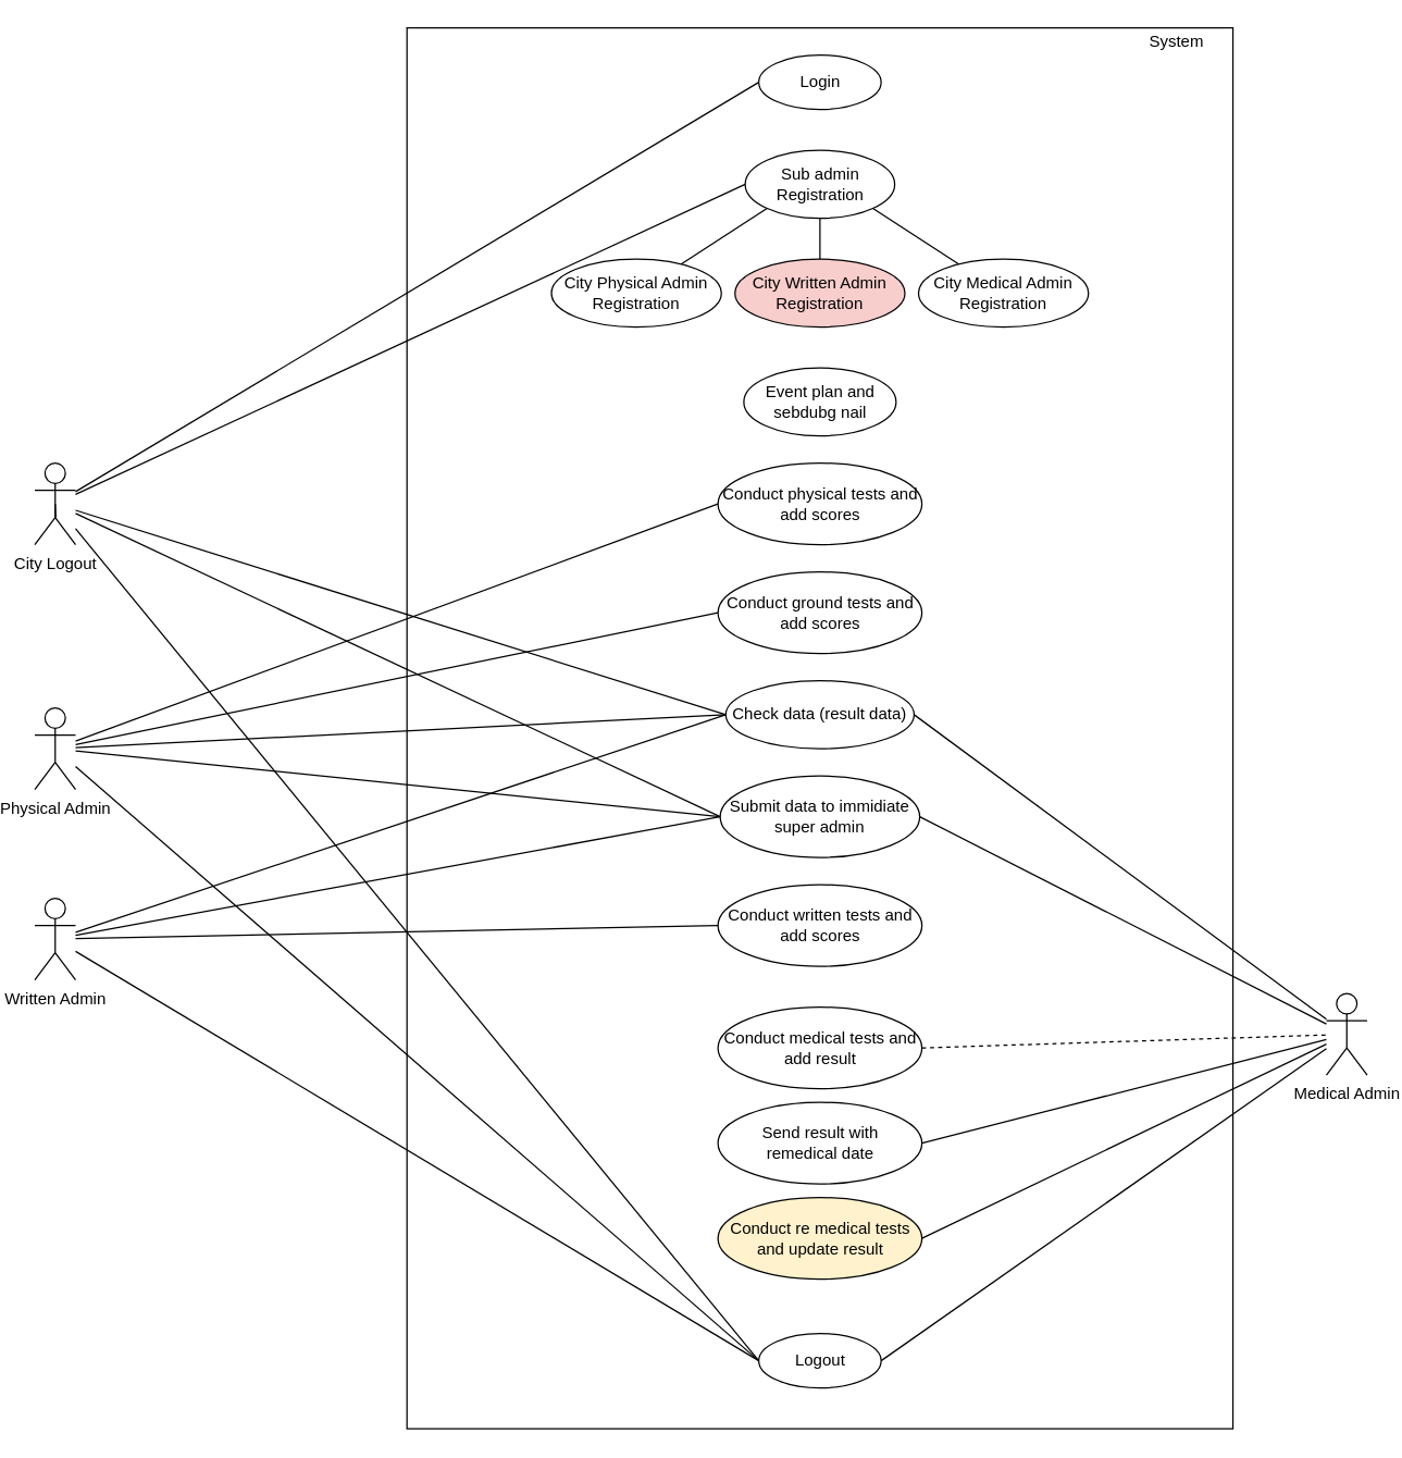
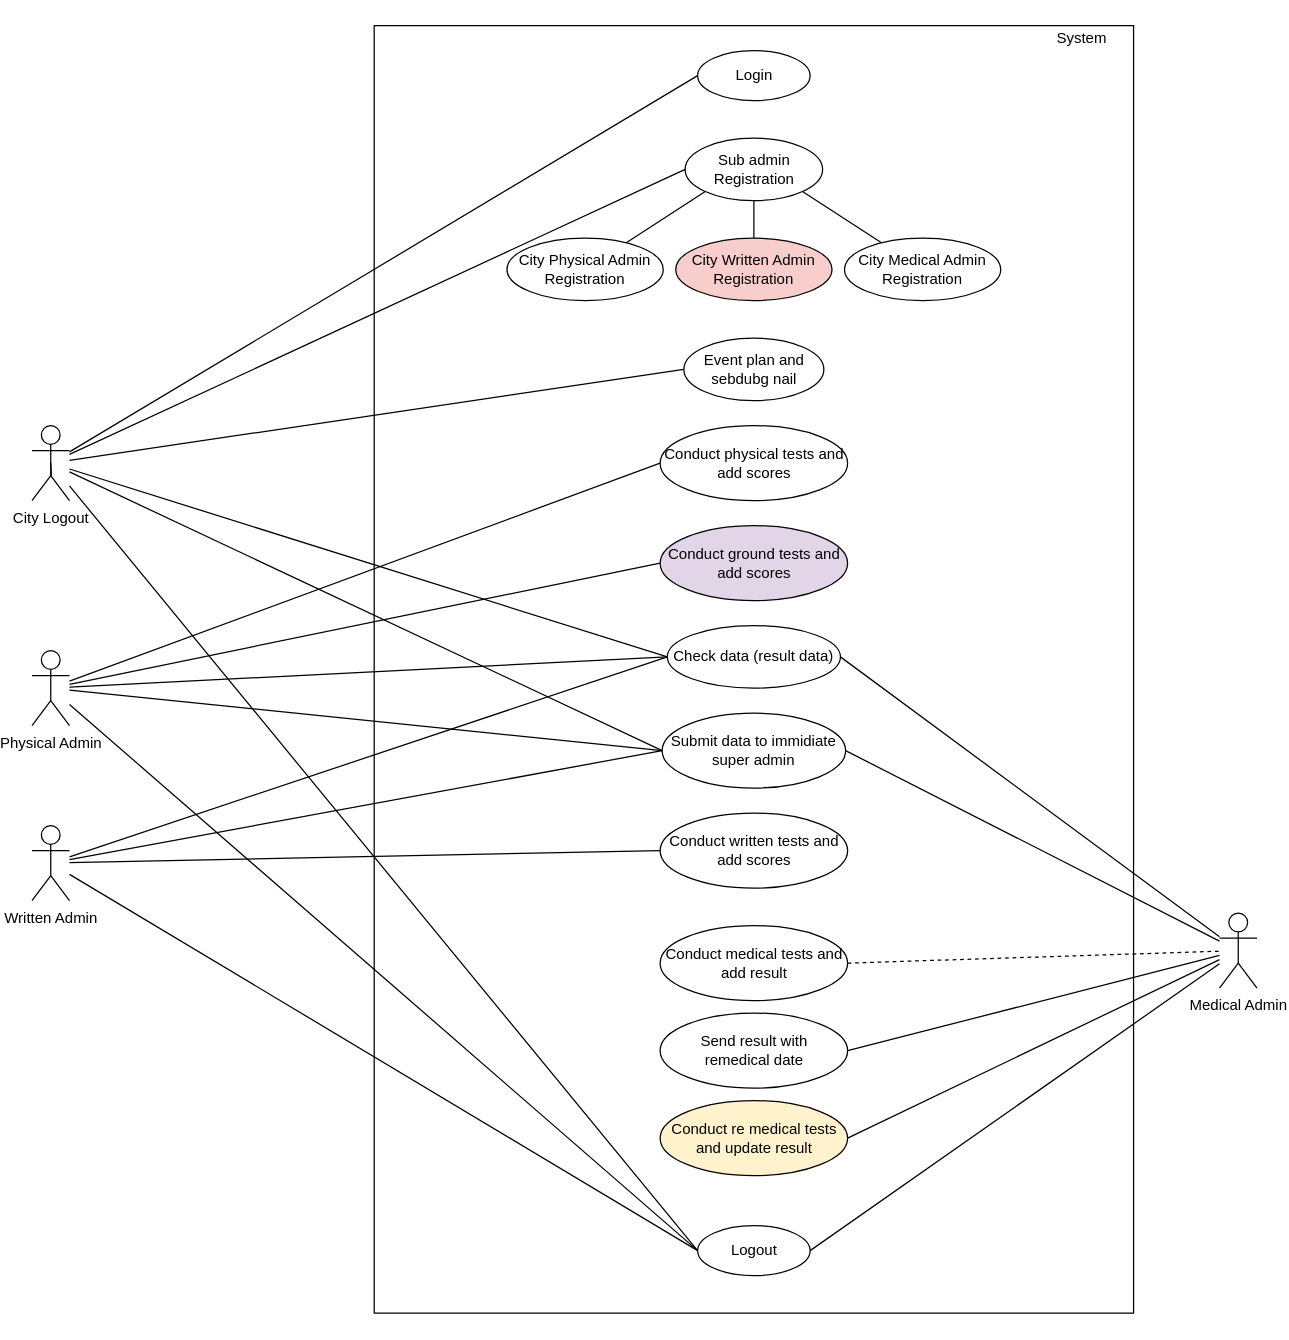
+ <mxCell id="11" style="edgeStyle=none;rounded=0;orthogonalLoop=1;jettySize=auto;html=1;exitX=0;exitY=0.5;exitDx=0;exitDy=0;endArrow=none;endFill=0;" edge="1" parent="1" source="12" target="4"><mxGeometry relative="1" as="geometry" /></mxCell>
- <mxCell id="32" value="Conduct ground tests and add scores" style="ellipse;whiteSpace=wrap;html=1;" vertex="1" parent="1"><mxGeometry x="522.5" y="420" width="150" height="60" as="geometry" /></mxCell>
+ <mxCell id="32" value="Conduct ground tests and add scores" style="ellipse;whiteSpace=wrap;html=1;fillColor=#e1d5e7;" vertex="1" parent="1"><mxGeometry x="522.5" y="420" width="150" height="60" as="geometry" /></mxCell>
